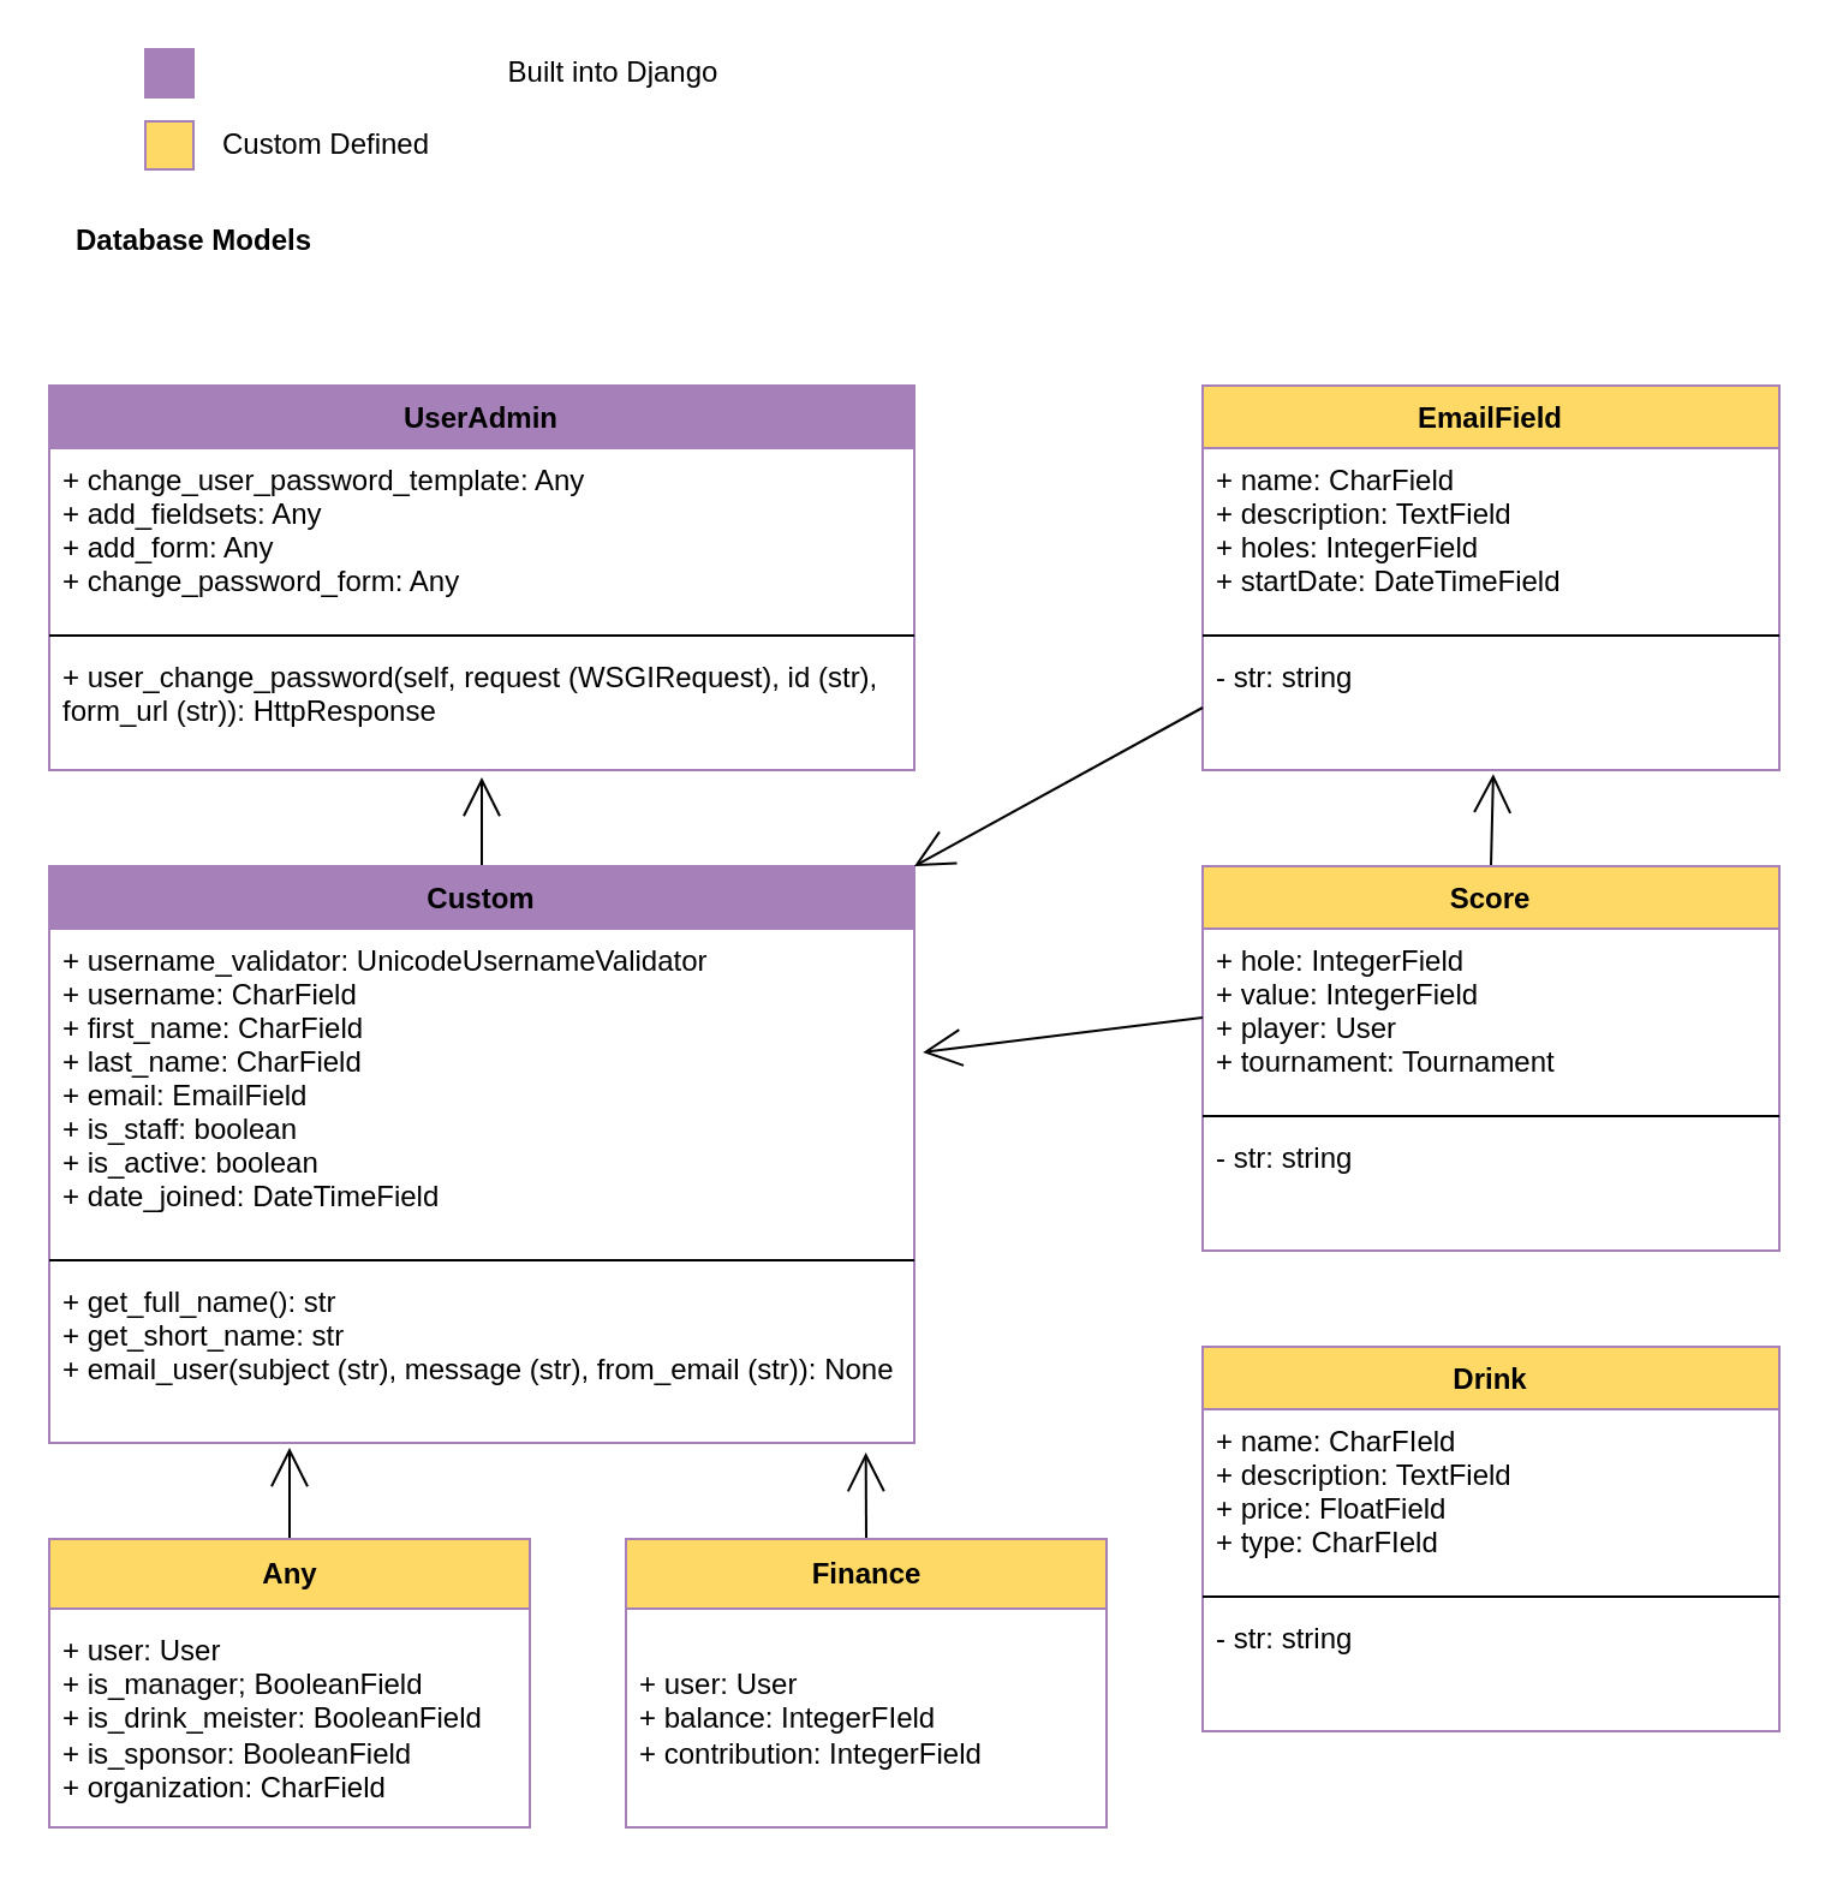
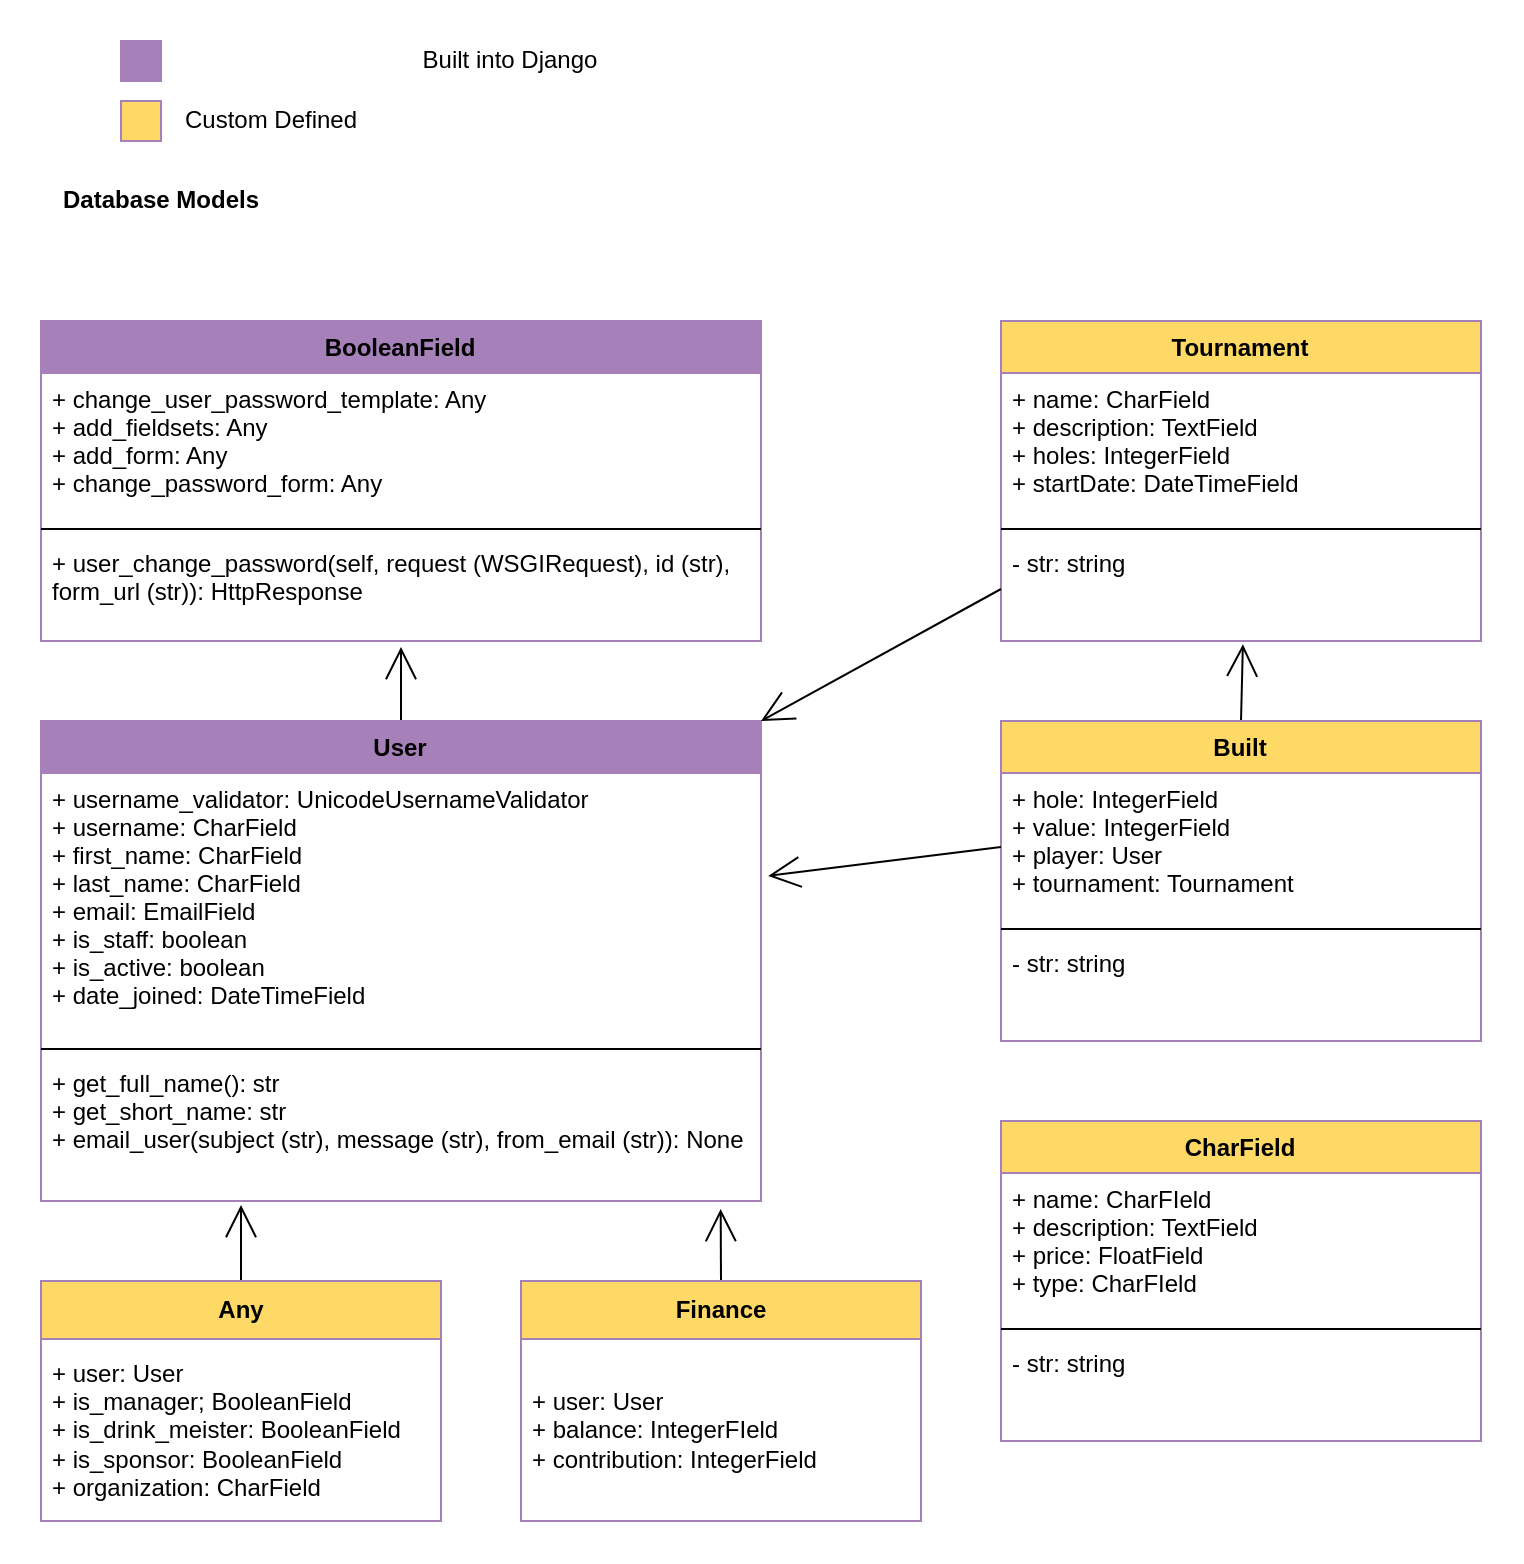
- <mxCell id="5" value="UserAdmin" style="swimlane;fontStyle=1;align=center;verticalAlign=top;childLayout=stackLayout;horizontal=1;startSize=26;horizontalStack=0;resizeParent=1;resizeParentMax=0;resizeLast=0;collapsible=1;marginBottom=0;hachureGap=4;pointerEvents=0;shadow=0;strokeColor=#A680B8;fillColor=#A680B8;" vertex="1" parent="1"><mxGeometry x="20" y="160" width="360" height="160" as="geometry" /></mxCell>
+ <mxCell id="5" value="BooleanField" style="swimlane;fontStyle=1;align=center;verticalAlign=top;childLayout=stackLayout;horizontal=1;startSize=26;horizontalStack=0;resizeParent=1;resizeParentMax=0;resizeLast=0;collapsible=1;marginBottom=0;hachureGap=4;pointerEvents=0;shadow=0;strokeColor=#A680B8;fillColor=#A680B8;" vertex="1" parent="1"><mxGeometry x="20" y="160" width="360" height="160" as="geometry" /></mxCell>
- <mxCell id="23" value="EmailField" style="swimlane;fontStyle=1;align=center;verticalAlign=top;childLayout=stackLayout;horizontal=1;startSize=26;horizontalStack=0;resizeParent=1;resizeParentMax=0;resizeLast=0;collapsible=1;marginBottom=0;hachureGap=4;pointerEvents=0;shadow=0;strokeColor=#A680B8;fillColor=#FFD966;" vertex="1" parent="1"><mxGeometry x="500" y="160" width="240" height="160" as="geometry" /></mxCell>
+ <mxCell id="23" value="Tournament" style="swimlane;fontStyle=1;align=center;verticalAlign=top;childLayout=stackLayout;horizontal=1;startSize=26;horizontalStack=0;resizeParent=1;resizeParentMax=0;resizeLast=0;collapsible=1;marginBottom=0;hachureGap=4;pointerEvents=0;shadow=0;strokeColor=#A680B8;fillColor=#FFD966;" vertex="1" parent="1"><mxGeometry x="500" y="160" width="240" height="160" as="geometry" /></mxCell>
- <mxCell id="12" value="Custom" style="swimlane;fontStyle=1;align=center;verticalAlign=top;childLayout=stackLayout;horizontal=1;startSize=26;horizontalStack=0;resizeParent=1;resizeParentMax=0;resizeLast=0;collapsible=1;marginBottom=0;hachureGap=4;pointerEvents=0;shadow=0;strokeColor=#A680B8;fillColor=#A680B8;" vertex="1" parent="1"><mxGeometry x="20" y="360" width="360" height="240" as="geometry" /></mxCell>
+ <mxCell id="12" value="User" style="swimlane;fontStyle=1;align=center;verticalAlign=top;childLayout=stackLayout;horizontal=1;startSize=26;horizontalStack=0;resizeParent=1;resizeParentMax=0;resizeLast=0;collapsible=1;marginBottom=0;hachureGap=4;pointerEvents=0;shadow=0;strokeColor=#A680B8;fillColor=#A680B8;" vertex="1" parent="1"><mxGeometry x="20" y="360" width="360" height="240" as="geometry" /></mxCell>
- <mxCell id="28" value="Score" style="swimlane;fontStyle=1;align=center;verticalAlign=top;childLayout=stackLayout;horizontal=1;startSize=26;horizontalStack=0;resizeParent=1;resizeParentMax=0;resizeLast=0;collapsible=1;marginBottom=0;hachureGap=4;pointerEvents=0;shadow=0;strokeColor=#A680B8;fillColor=#FFD966;" vertex="1" parent="1"><mxGeometry x="500" y="360" width="240" height="160" as="geometry" /></mxCell>
+ <mxCell id="28" value="Built" style="swimlane;fontStyle=1;align=center;verticalAlign=top;childLayout=stackLayout;horizontal=1;startSize=26;horizontalStack=0;resizeParent=1;resizeParentMax=0;resizeLast=0;collapsible=1;marginBottom=0;hachureGap=4;pointerEvents=0;shadow=0;strokeColor=#A680B8;fillColor=#FFD966;" vertex="1" parent="1"><mxGeometry x="500" y="360" width="240" height="160" as="geometry" /></mxCell>
- <mxCell id="34" value="Drink" style="swimlane;fontStyle=1;align=center;verticalAlign=top;childLayout=stackLayout;horizontal=1;startSize=26;horizontalStack=0;resizeParent=1;resizeParentMax=0;resizeLast=0;collapsible=1;marginBottom=0;hachureGap=4;pointerEvents=0;shadow=0;strokeColor=#A680B8;fillColor=#FFD966;" vertex="1" parent="1"><mxGeometry x="500" y="560" width="240" height="160" as="geometry" /></mxCell>
+ <mxCell id="34" value="CharField" style="swimlane;fontStyle=1;align=center;verticalAlign=top;childLayout=stackLayout;horizontal=1;startSize=26;horizontalStack=0;resizeParent=1;resizeParentMax=0;resizeLast=0;collapsible=1;marginBottom=0;hachureGap=4;pointerEvents=0;shadow=0;strokeColor=#A680B8;fillColor=#FFD966;" vertex="1" parent="1"><mxGeometry x="500" y="560" width="240" height="160" as="geometry" /></mxCell>
